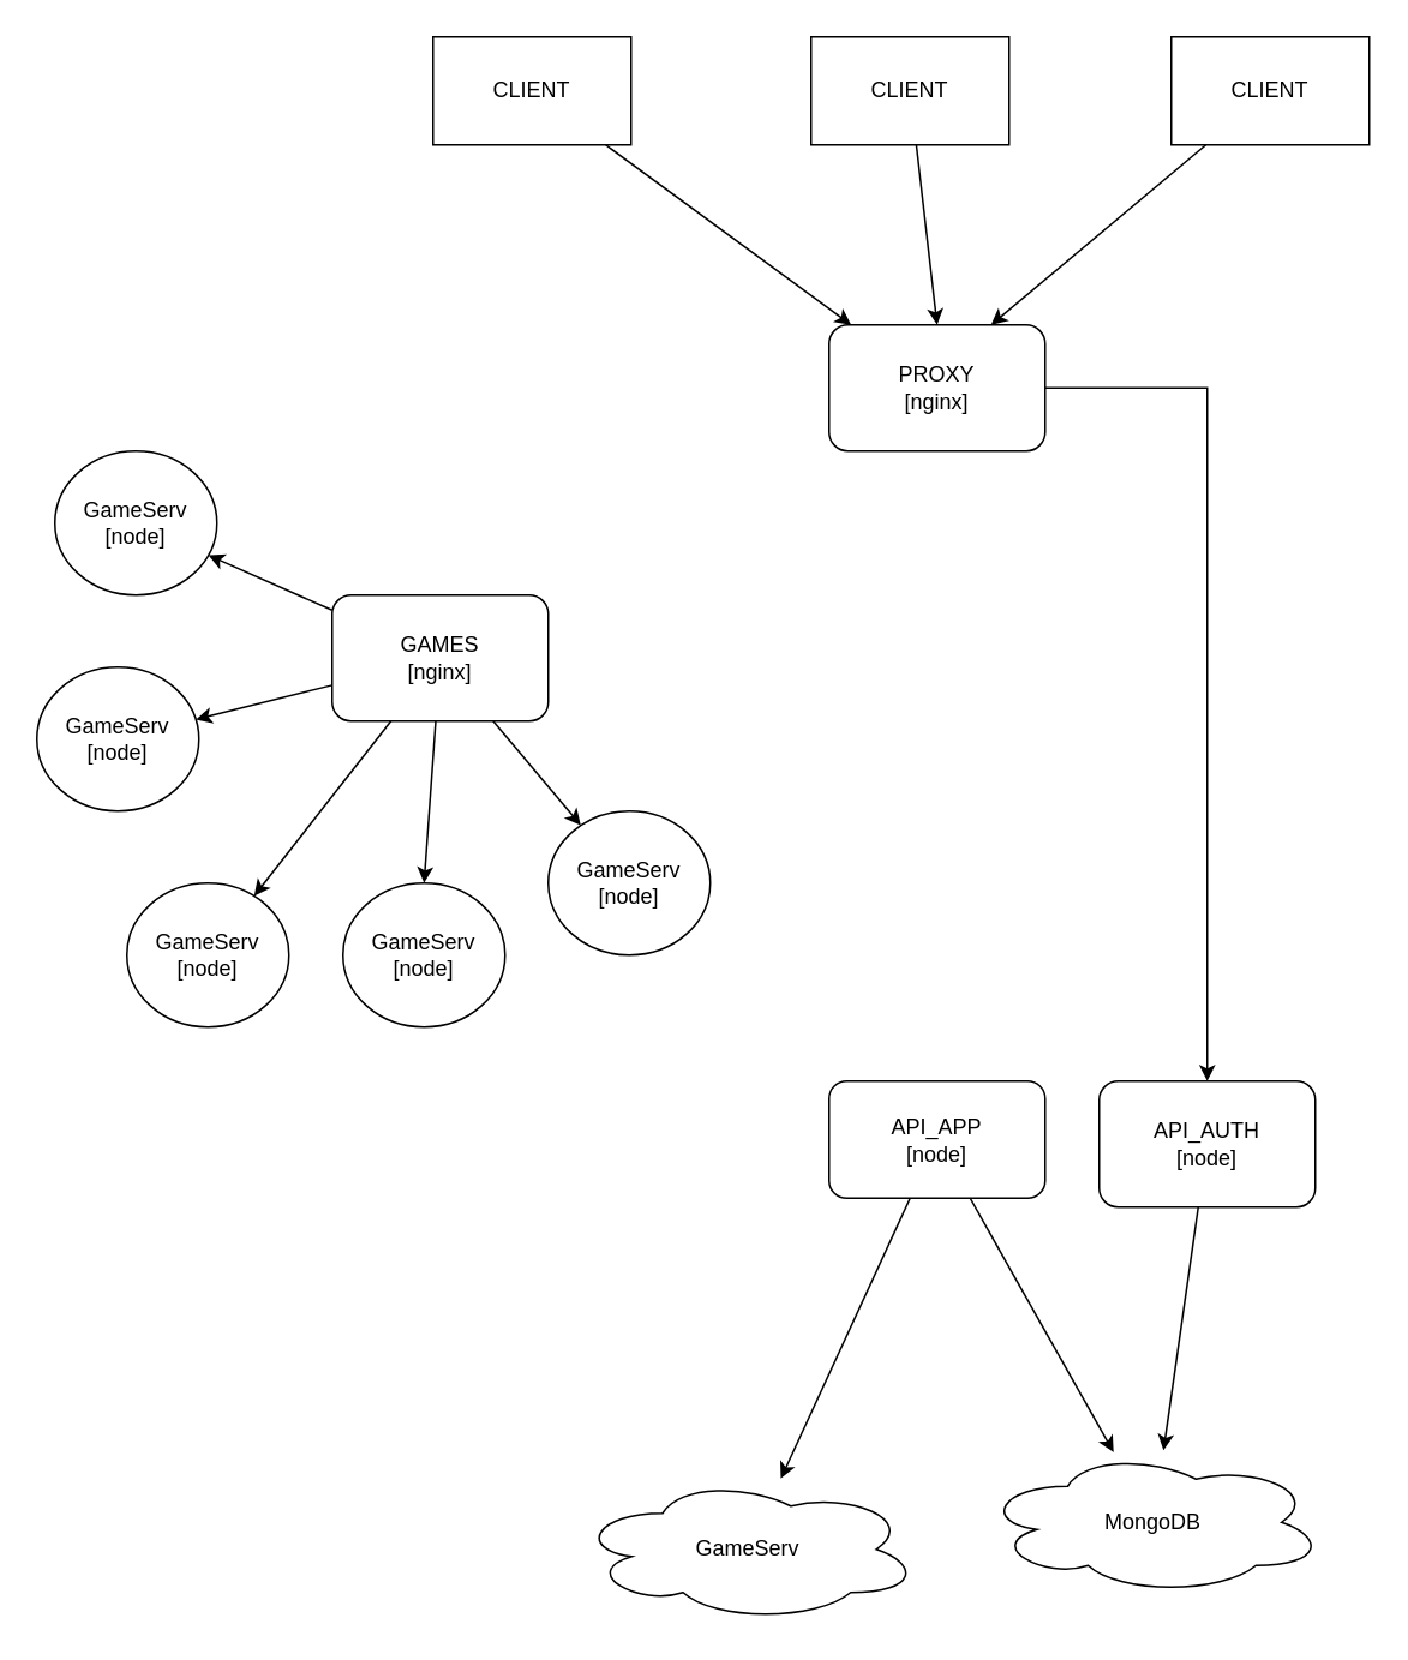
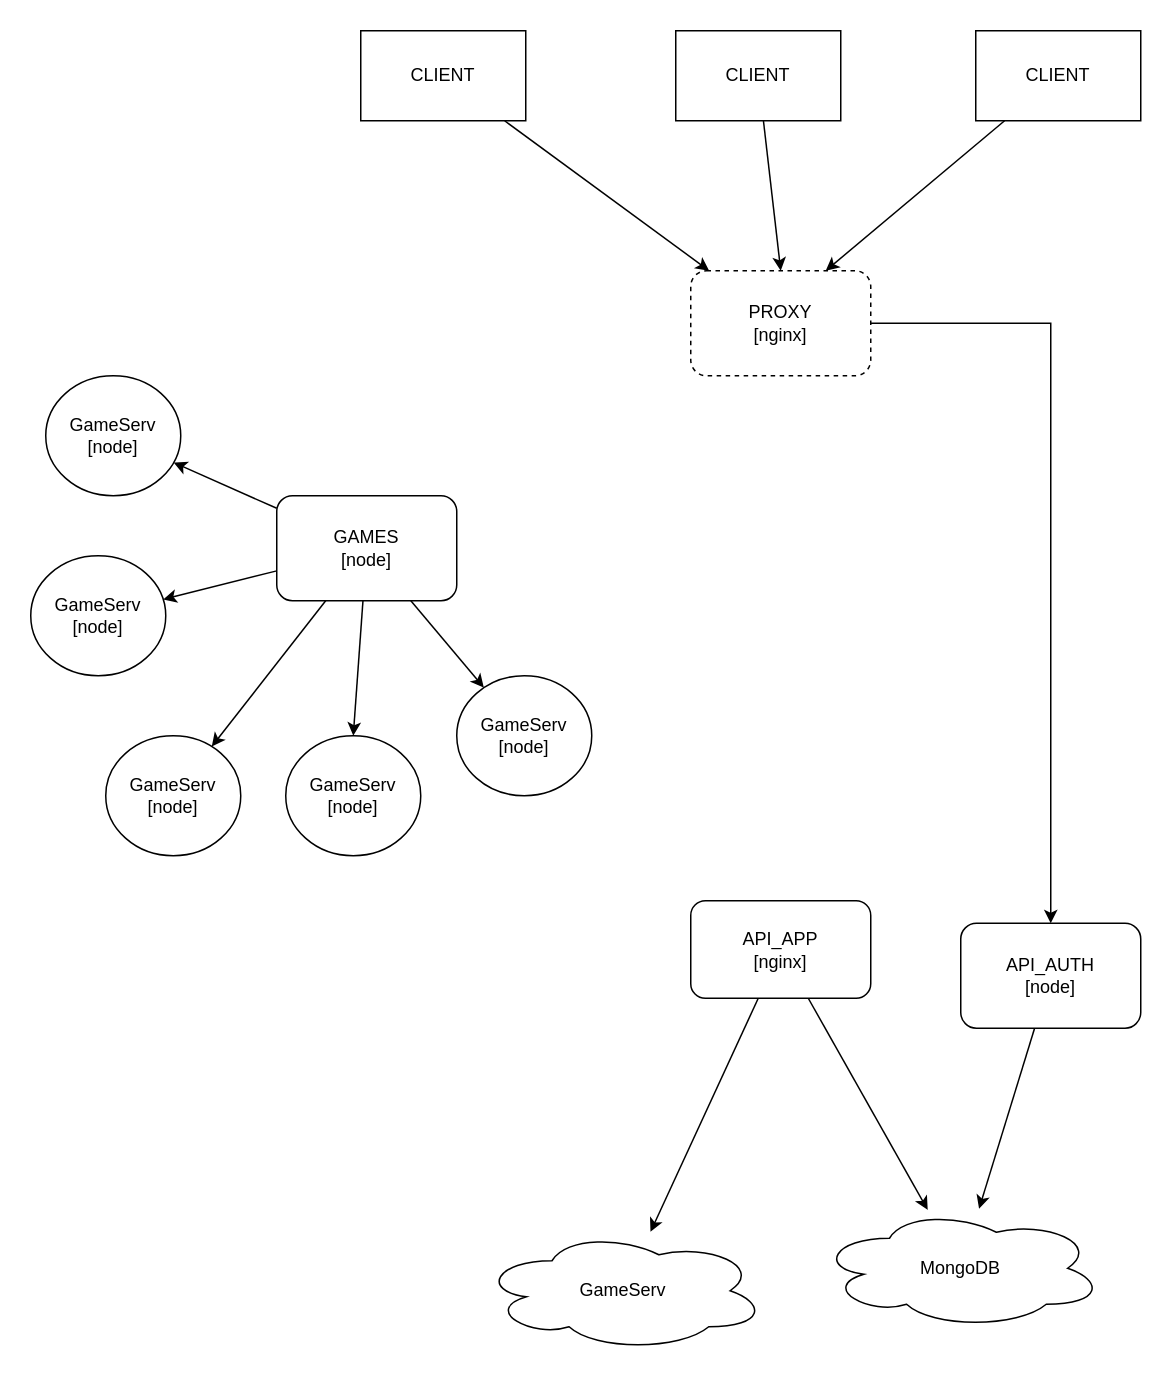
- <mxCell id="5" value="&lt;div&gt;PROXY&lt;/div&gt;&lt;div&gt;[nginx]&lt;br&gt;&lt;/div&gt;" style="rounded=1;whiteSpace=wrap;html=1;" vertex="1" parent="1"><mxGeometry x="460" y="180" width="120" height="70" as="geometry" /></mxCell>
+ <mxCell id="5" value="&lt;div&gt;PROXY&lt;/div&gt;&lt;div&gt;[nginx]&lt;br&gt;&lt;/div&gt;" style="rounded=1;whiteSpace=wrap;html=1;dashed=1;" vertex="1" parent="1"><mxGeometry x="460" y="180" width="120" height="70" as="geometry" /></mxCell>
- <mxCell id="13" value="&lt;div&gt;GAMES&lt;br&gt;&lt;/div&gt;&lt;div&gt;[nginx]&lt;br&gt;&lt;/div&gt;" style="rounded=1;whiteSpace=wrap;html=1;" vertex="1" parent="1"><mxGeometry x="184" y="330" width="120" height="70" as="geometry" /></mxCell>
+ <mxCell id="13" value="&lt;div&gt;GAMES&lt;br&gt;&lt;/div&gt;&lt;div&gt;[node]&lt;br&gt;&lt;/div&gt;" style="rounded=1;whiteSpace=wrap;html=1;" vertex="1" parent="1"><mxGeometry x="184" y="330" width="120" height="70" as="geometry" /></mxCell>
- <mxCell id="25" value="&lt;div&gt;API_APP&lt;/div&gt;&lt;div&gt;[node]&lt;br&gt;&lt;/div&gt;" style="rounded=1;whiteSpace=wrap;html=1;" vertex="1" parent="1"><mxGeometry x="460" y="600" width="120" height="65" as="geometry" /></mxCell>
+ <mxCell id="25" value="&lt;div&gt;API_APP&lt;/div&gt;&lt;div&gt;[nginx]&lt;br&gt;&lt;/div&gt;" style="rounded=1;whiteSpace=wrap;html=1;" vertex="1" parent="1"><mxGeometry x="460" y="600" width="120" height="65" as="geometry" /></mxCell>
- <mxCell id="7" value="&lt;div&gt;API_AUTH&lt;/div&gt;&lt;div&gt;[node]&lt;br&gt;&lt;/div&gt;" style="rounded=1;whiteSpace=wrap;html=1;" vertex="1" parent="1"><mxGeometry x="610" y="600" width="120" height="70" as="geometry" /></mxCell>
+ <mxCell id="7" value="&lt;div&gt;API_AUTH&lt;/div&gt;&lt;div&gt;[node]&lt;br&gt;&lt;/div&gt;" style="rounded=1;whiteSpace=wrap;html=1;" vertex="1" parent="1"><mxGeometry x="640" y="615" width="120" height="70" as="geometry" /></mxCell>
